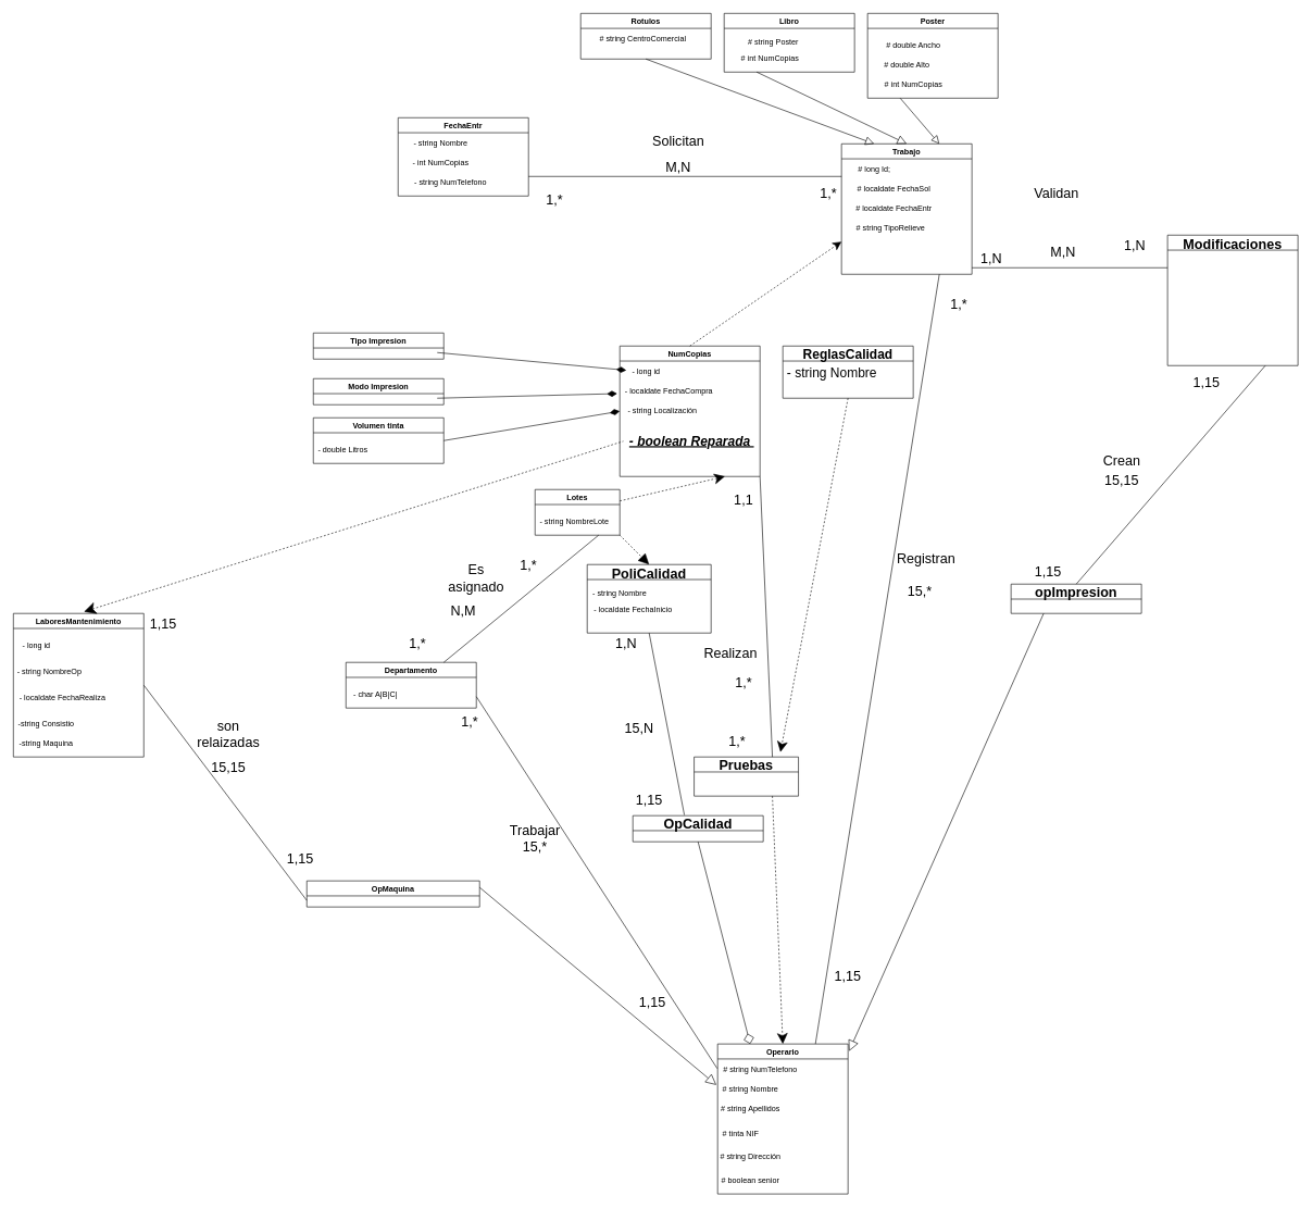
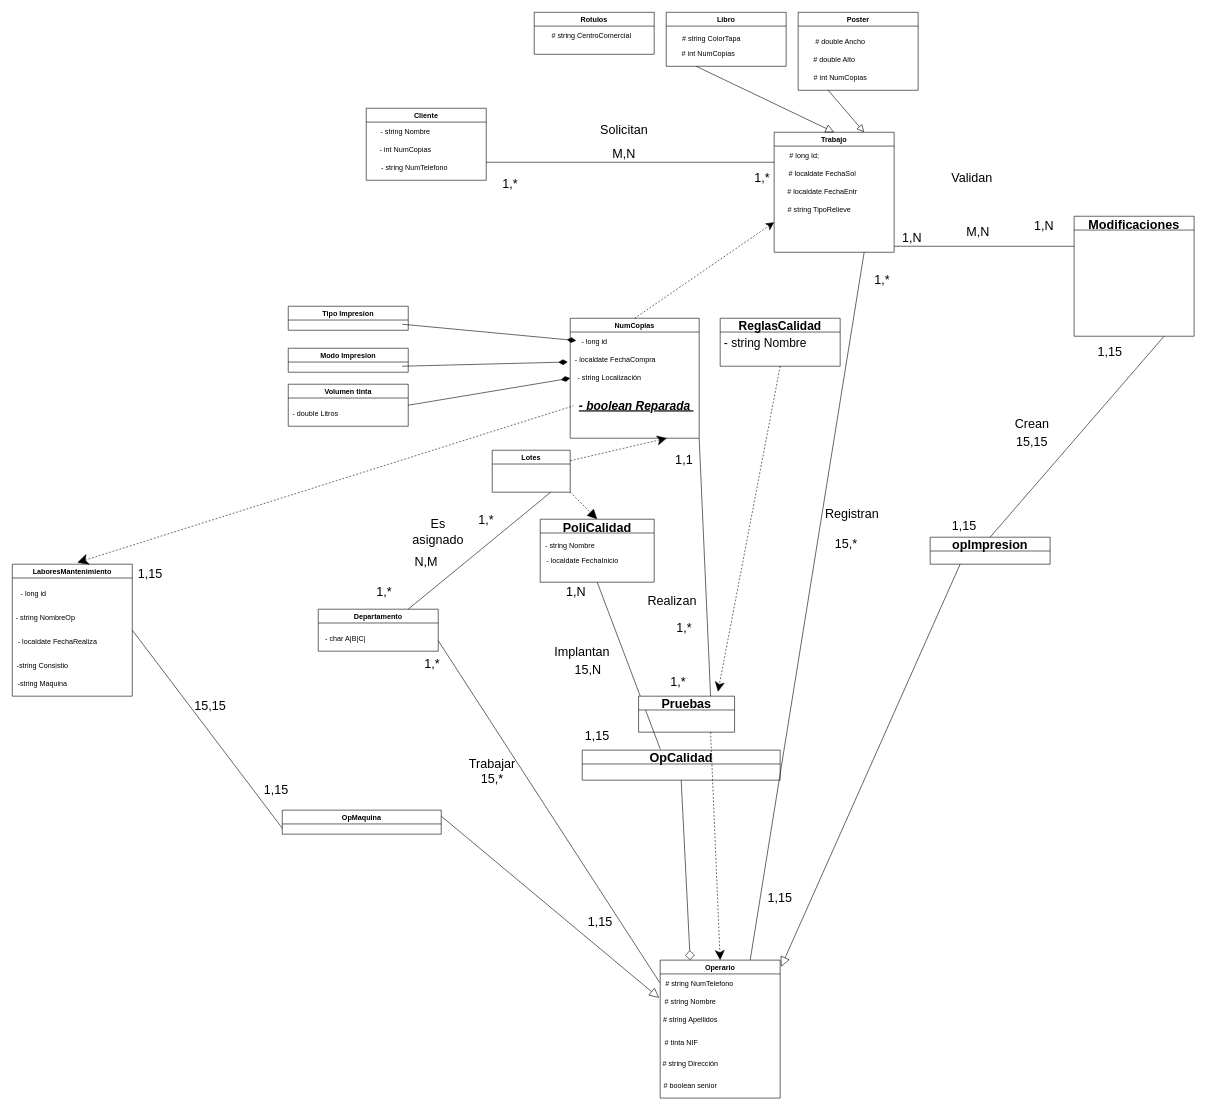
- <mxCell id="11" value="# string Poster" style="text;html=1;align=center;verticalAlign=middle;resizable=0;points=[];autosize=1;strokeColor=none;fillColor=none;" parent="10" vertex="1"><mxGeometry x="20" y="35" width="110" height="20" as="geometry" /></mxCell>
+ <mxCell id="11" value="# string ColorTapa" style="text;html=1;align=center;verticalAlign=middle;resizable=0;points=[];autosize=1;strokeColor=none;fillColor=none;" parent="10" vertex="1"><mxGeometry x="20" y="35" width="110" height="20" as="geometry" /></mxCell>
- <mxCell id="7" value="" style="endArrow=block;html=1;rounded=0;endFill=0;entryX=0.25;entryY=0;entryDx=0;entryDy=0;endSize=11;exitX=0.5;exitY=1;exitDx=0;exitDy=0;" parent="1" source="8" target="2" edge="1"><mxGeometry width="50" height="50" relative="1" as="geometry"><mxPoint x="1460" y="290" as="sourcePoint" /><mxPoint x="1310" y="350" as="targetPoint" /></mxGeometry></mxCell>
- <mxCell id="19" value="FechaEntr" style="swimlane;" parent="1" vertex="1"><mxGeometry x="610" y="180" width="200" height="120" as="geometry" /></mxCell>
+ <mxCell id="19" value="Cliente" style="swimlane;" parent="1" vertex="1"><mxGeometry x="610" y="180" width="200" height="120" as="geometry" /></mxCell>
- <mxCell id="37" value="- string NombreLote" style="text;html=1;align=center;verticalAlign=middle;resizable=0;points=[];autosize=1;strokeColor=none;fillColor=none;" parent="36" vertex="1"><mxGeometry y="40" width="120" height="20" as="geometry" /></mxCell>
+ <mxCell id="100" value="Implantan" style="text;html=1;strokeColor=none;fillColor=none;align=center;verticalAlign=middle;whiteSpace=wrap;rounded=0;fontSize=21;" parent="1" vertex="1"><mxGeometry x="940" y="1070" width="60" height="30" as="geometry" /></mxCell>
- <mxCell id="77" value="son relaizadas" style="text;html=1;strokeColor=none;fillColor=none;align=center;verticalAlign=middle;whiteSpace=wrap;rounded=0;fontSize=21;" parent="1" vertex="1"><mxGeometry x="320" y="1110" width="60" height="30" as="geometry" /></mxCell>
- <mxCell id="93" value="OpCalidad" style="swimlane;fontSize=21;" parent="1" vertex="1"><mxGeometry x="970" y="1250" width="200" height="40" as="geometry" /></mxCell>
+ <mxCell id="93" value="OpCalidad" style="swimlane;fontSize=21;" parent="1" vertex="1"><mxGeometry x="970" y="1250" width="330" height="50" as="geometry" /></mxCell>
